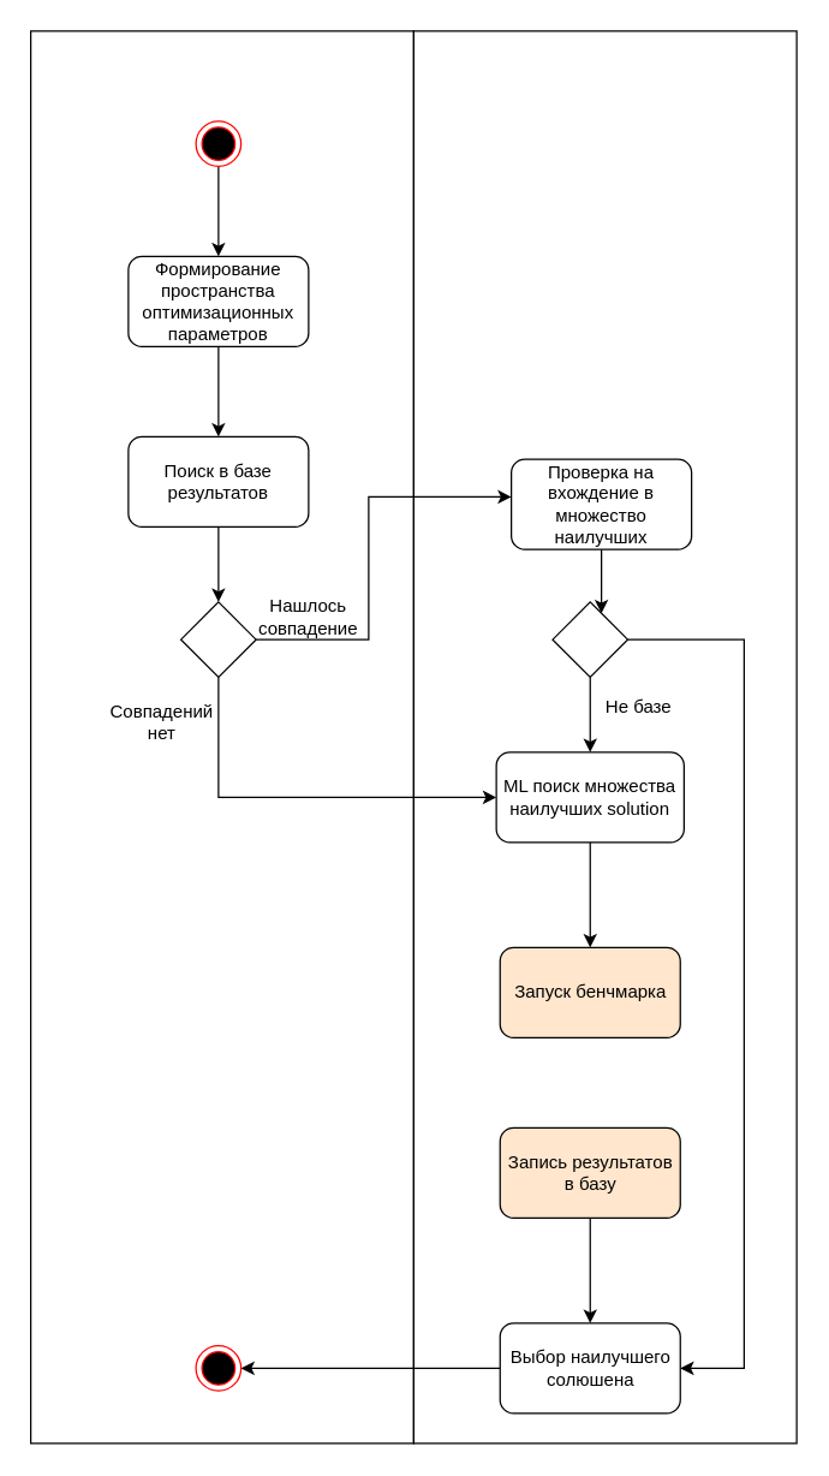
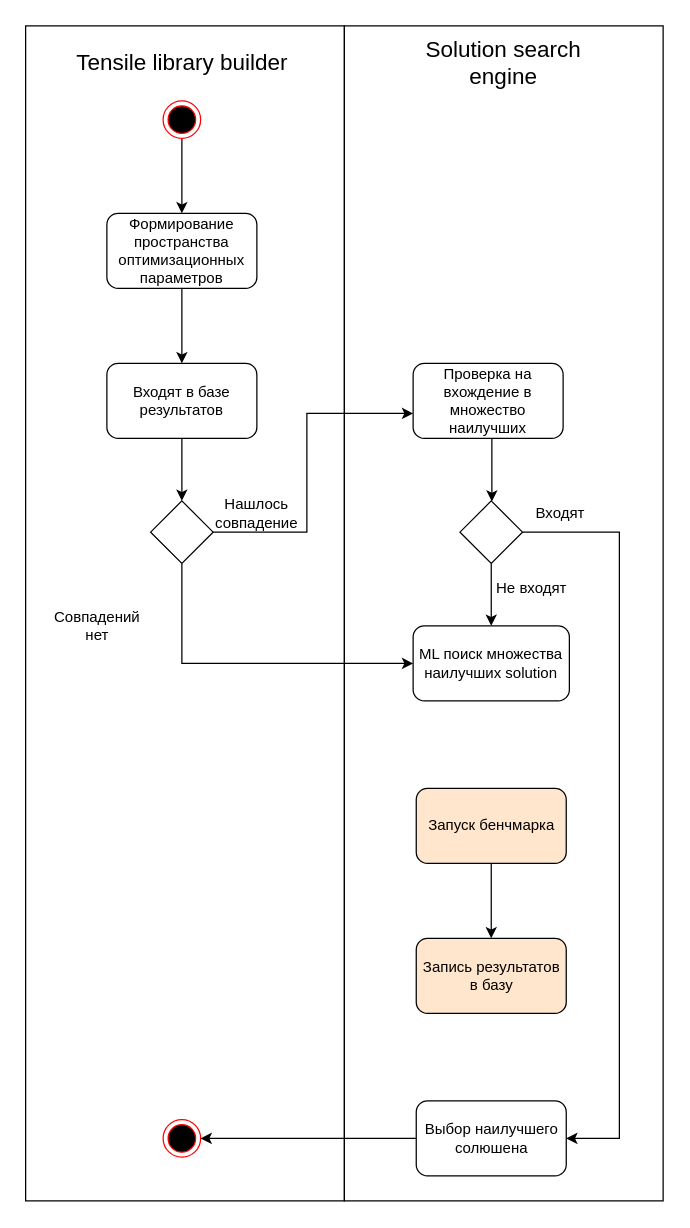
+ <mxCell id="4" value="&lt;font style=&quot;font-size: 18px&quot;&gt;Tensile library builder&lt;/font&gt;" style="text;html=1;strokeColor=none;fillColor=none;align=center;verticalAlign=middle;whiteSpace=wrap;rounded=0;" parent="1" vertex="1"><mxGeometry x="53.75" y="40" width="182.5" height="20" as="geometry" /></mxCell>
+ <mxCell id="5" value="&lt;font style=&quot;font-size: 18px&quot;&gt;Solution search engine&lt;/font&gt;" style="text;html=1;strokeColor=none;fillColor=none;align=center;verticalAlign=middle;whiteSpace=wrap;rounded=0;" parent="1" vertex="1"><mxGeometry x="330" y="40" width="145" height="20" as="geometry" /></mxCell>
- <mxCell id="9" value="Поиск в базе результатов" style="rounded=1;whiteSpace=wrap;html=1;fillColor=#ffffff;" parent="1" vertex="1"><mxGeometry x="85" y="290" width="120" height="60" as="geometry" /></mxCell>
+ <mxCell id="9" value="Входят в базе результатов" style="rounded=1;whiteSpace=wrap;html=1;fillColor=#ffffff;" parent="1" vertex="1"><mxGeometry x="85" y="290" width="120" height="60" as="geometry" /></mxCell>
- <mxCell id="16" value="Проверка на вхождение в множество наилучших" style="rounded=1;whiteSpace=wrap;html=1;fillColor=#ffffff;" parent="1" vertex="1"><mxGeometry x="340" y="305" width="120" height="60" as="geometry" /></mxCell>
+ <mxCell id="16" value="Проверка на вхождение в множество наилучших" style="rounded=1;whiteSpace=wrap;html=1;fillColor=#ffffff;" parent="1" vertex="1"><mxGeometry x="330" y="290" width="120" height="60" as="geometry" /></mxCell>
+ <mxCell id="27" value="Входят" style="text;html=1;strokeColor=none;fillColor=none;align=center;verticalAlign=middle;whiteSpace=wrap;rounded=0;" parent="1" vertex="1"><mxGeometry x="417.5" y="400" width="60" height="20" as="geometry" /></mxCell>
- <mxCell id="24" value="Не базе" style="text;html=1;strokeColor=none;fillColor=none;align=center;verticalAlign=middle;whiteSpace=wrap;rounded=0;" parent="1" vertex="1"><mxGeometry x="395" y="460" width="60" height="20" as="geometry" /></mxCell>
+ <mxCell id="24" value="Не входят" style="text;html=1;strokeColor=none;fillColor=none;align=center;verticalAlign=middle;whiteSpace=wrap;rounded=0;" parent="1" vertex="1"><mxGeometry x="395" y="460" width="60" height="20" as="geometry" /></mxCell>
- <mxCell id="23" value="Совпадений нет" style="text;html=1;strokeColor=none;fillColor=none;align=center;verticalAlign=middle;whiteSpace=wrap;rounded=0;" parent="1" vertex="1"><mxGeometry x="90" y="470" width="35" height="20" as="geometry" /></mxCell>
+ <mxCell id="23" value="Совпадений нет" style="text;html=1;strokeColor=none;fillColor=none;align=center;verticalAlign=middle;whiteSpace=wrap;rounded=0;" parent="1" vertex="1"><mxGeometry x="60" y="490" width="35" height="20" as="geometry" /></mxCell>
- <mxCell id="10" style="edgeStyle=orthogonalEdgeStyle;rounded=0;orthogonalLoop=1;jettySize=auto;html=1;" parent="1" source="11" target="18" edge="1"><mxGeometry relative="1" as="geometry" /></mxCell>
+ <mxCell id="17" style="edgeStyle=orthogonalEdgeStyle;rounded=0;orthogonalLoop=1;jettySize=auto;html=1;" parent="1" source="18" target="29" edge="1"><mxGeometry relative="1" as="geometry" /></mxCell>
- <mxCell id="28" style="edgeStyle=orthogonalEdgeStyle;rounded=0;orthogonalLoop=1;jettySize=auto;html=1;" parent="1" source="29" target="26" edge="1"><mxGeometry relative="1" as="geometry" /></mxCell>
